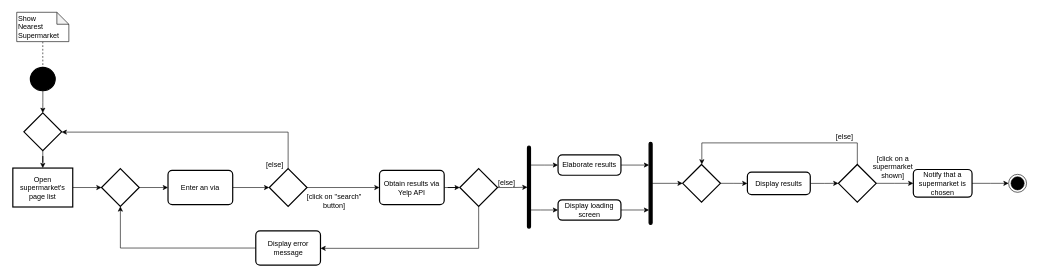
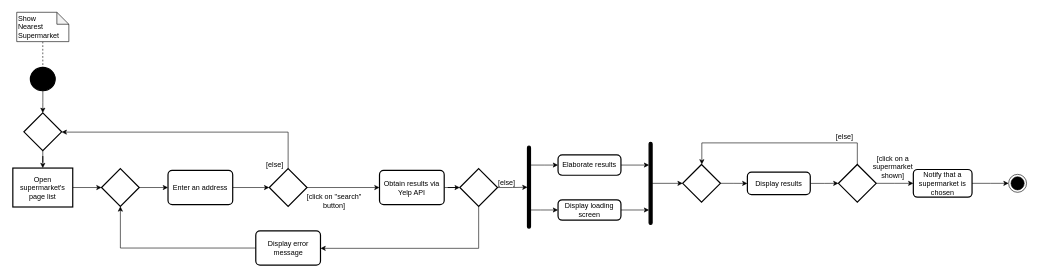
- <mxCell id="9" value="Enter an via" style="rounded=1;whiteSpace=wrap;html=1;absoluteArcSize=1;arcSize=14;strokeWidth=2;" parent="1" vertex="1"><mxGeometry x="279" y="284" width="108" height="57" as="geometry" /></mxCell>
+ <mxCell id="9" value="Enter an address" style="rounded=1;whiteSpace=wrap;html=1;absoluteArcSize=1;arcSize=14;strokeWidth=2;" parent="1" vertex="1"><mxGeometry x="279" y="284" width="108" height="57" as="geometry" /></mxCell>
